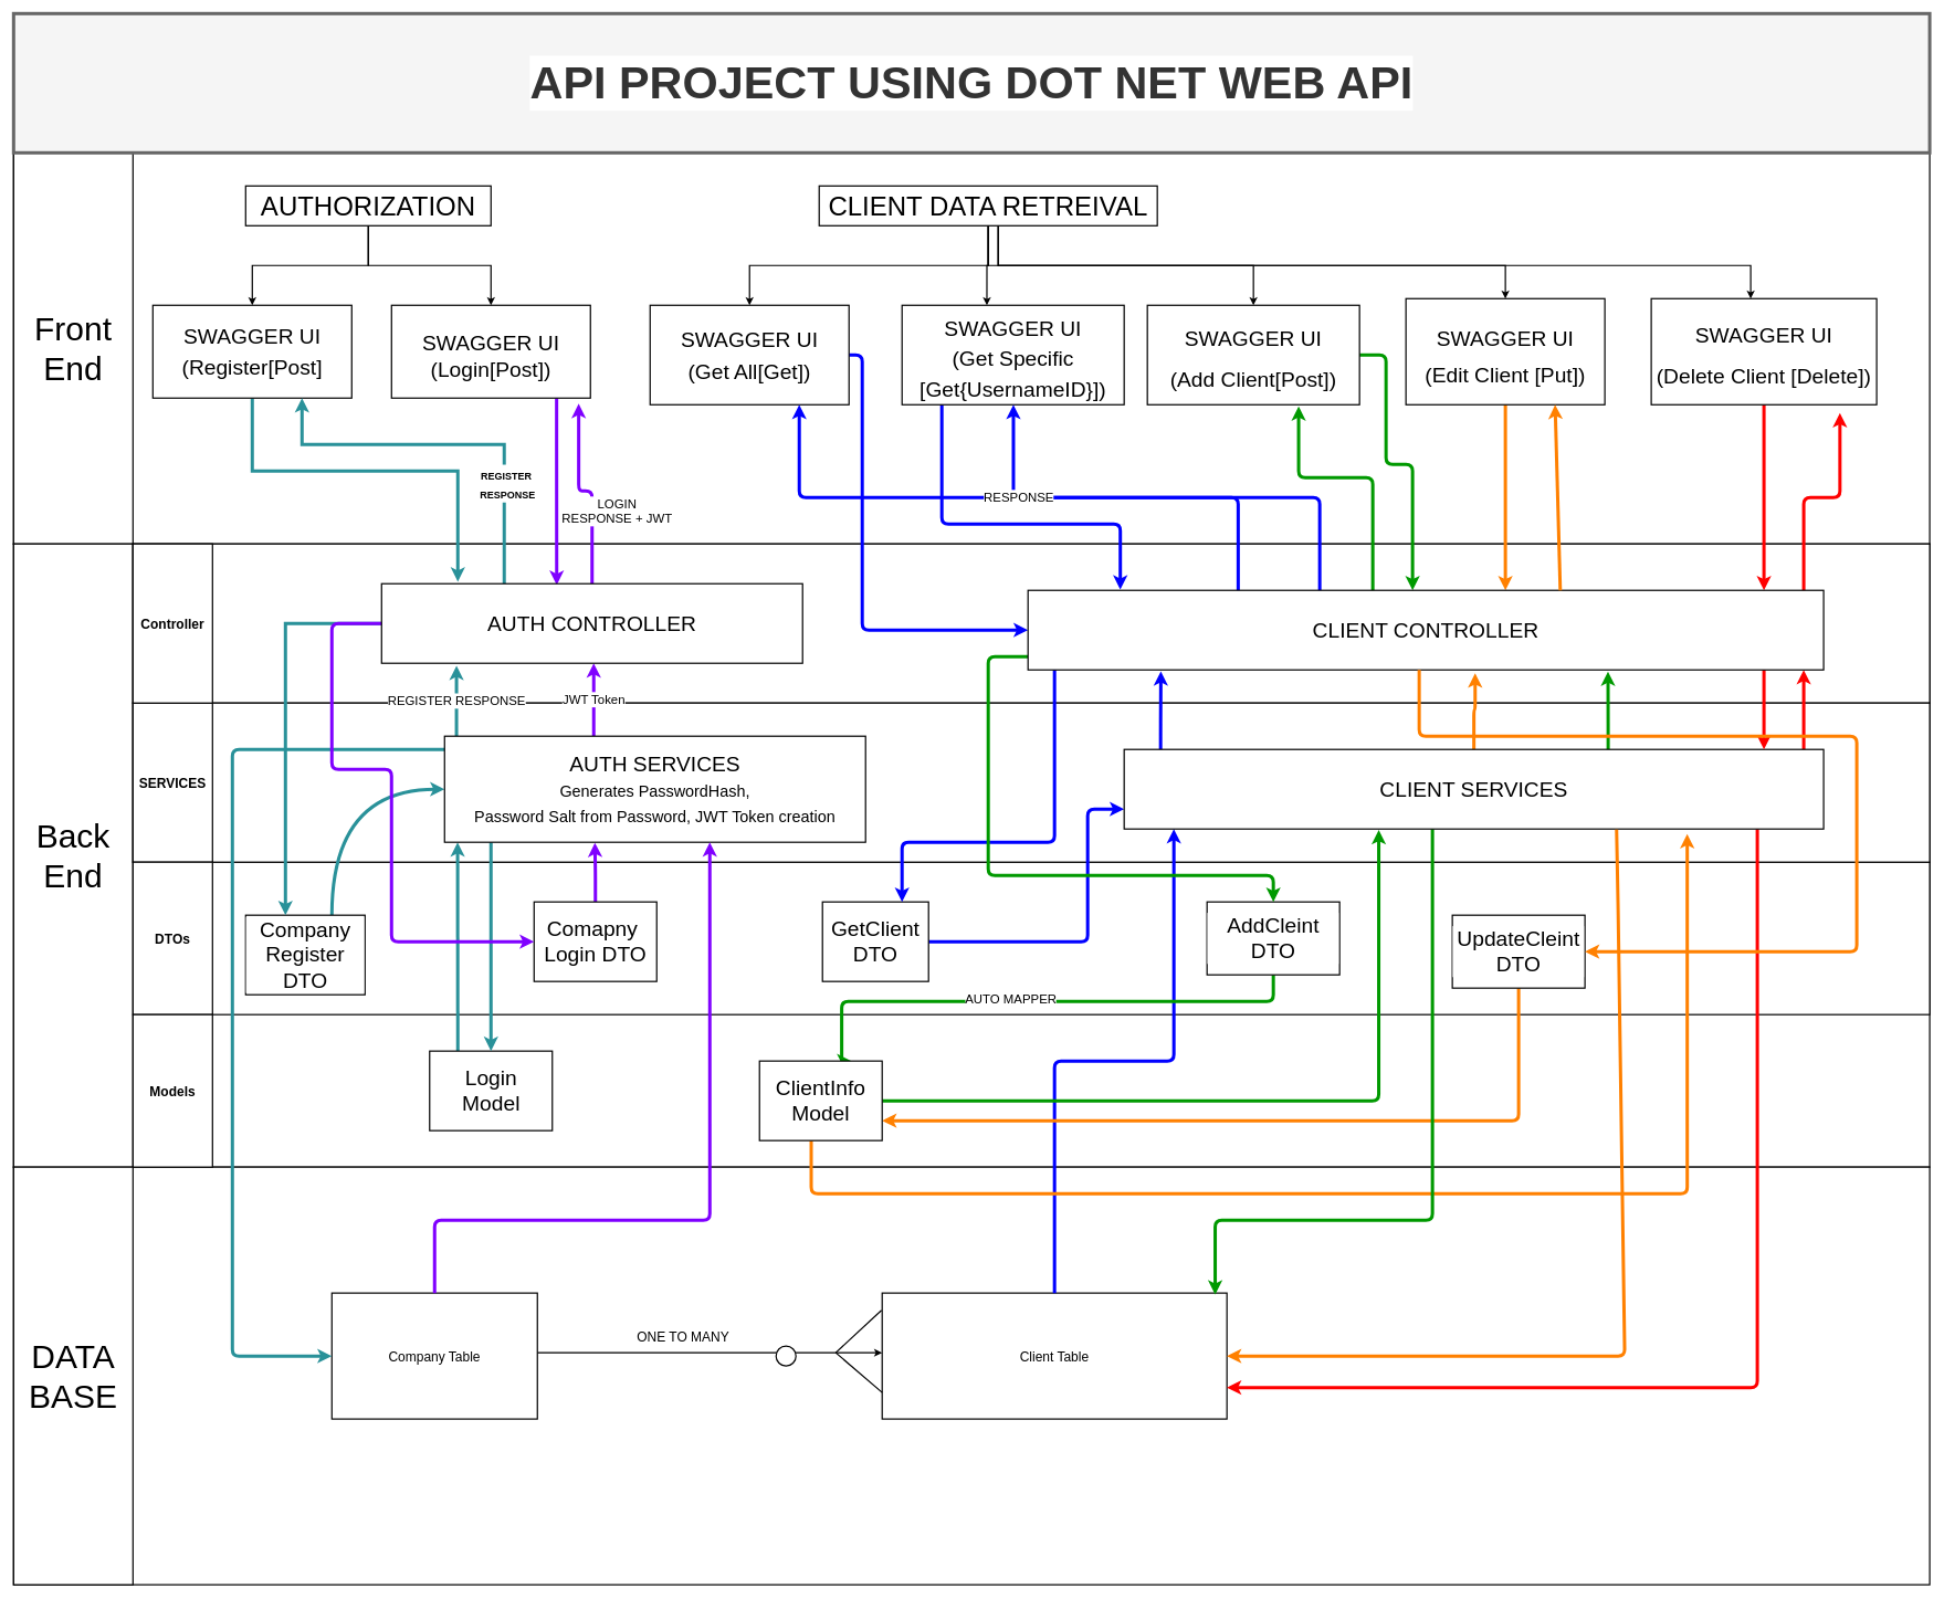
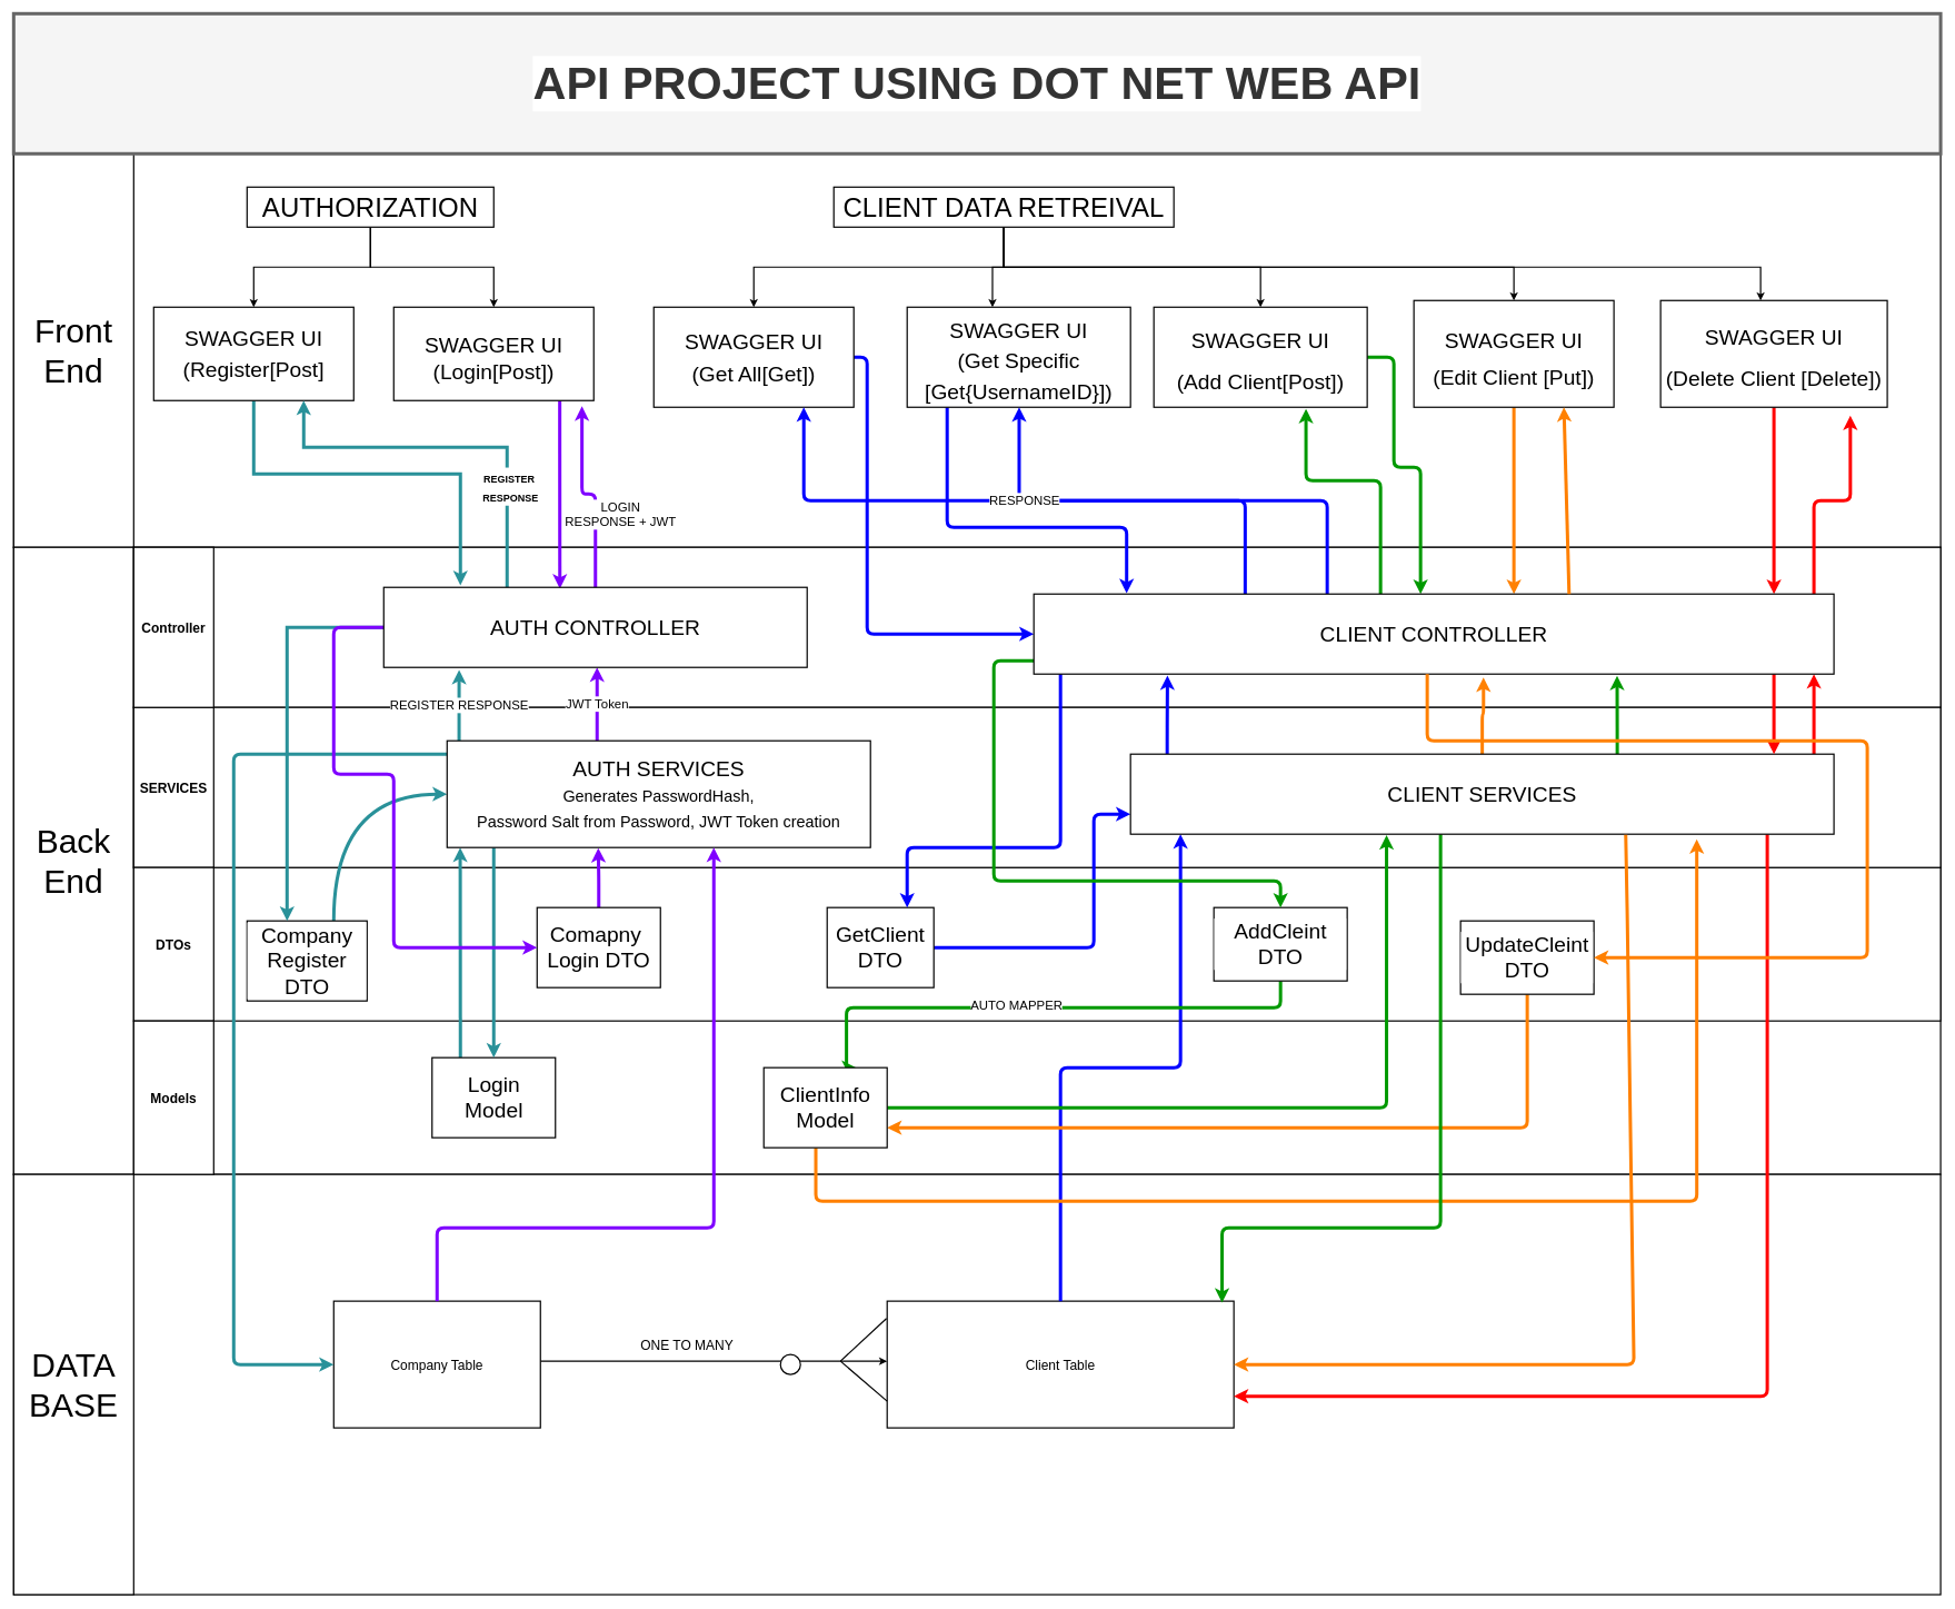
- <mxCell id="37" value="CLIENT DATA RETREIVAL" style="rounded=0;whiteSpace=wrap;html=1;fontSize=40;strokeWidth=2;" vertex="1" parent="1"><mxGeometry x="1235" y="280" width="510" height="60" as="geometry" /></mxCell>
+ <mxCell id="37" value="CLIENT DATA RETREIVAL" style="rounded=0;whiteSpace=wrap;html=1;fontSize=40;strokeWidth=2;" vertex="1" parent="1"><mxGeometry x="1250" y="280" width="510" height="60" as="geometry" /></mxCell>
